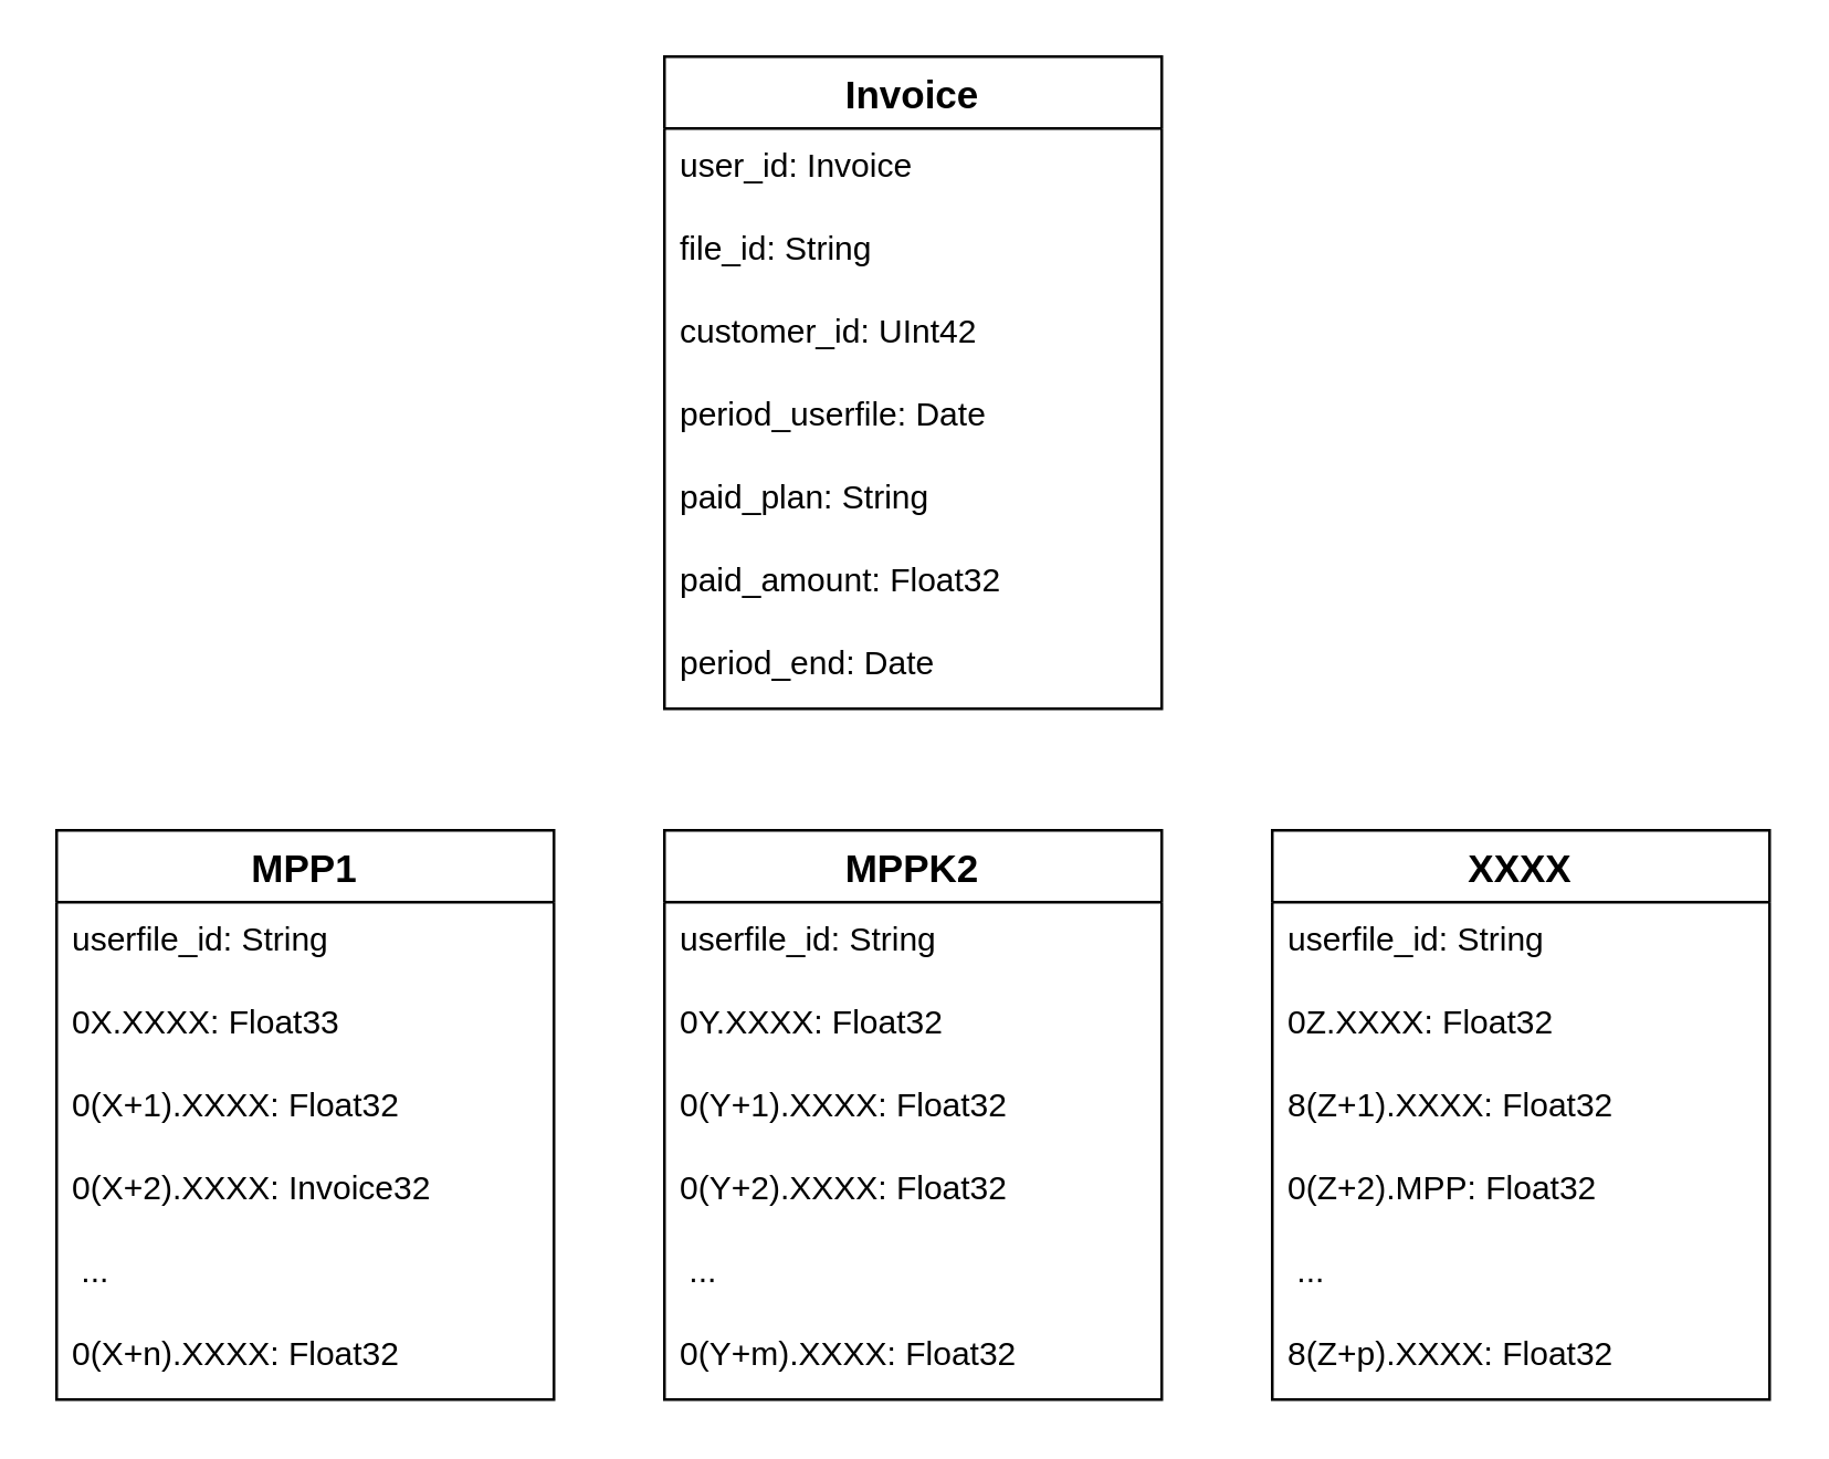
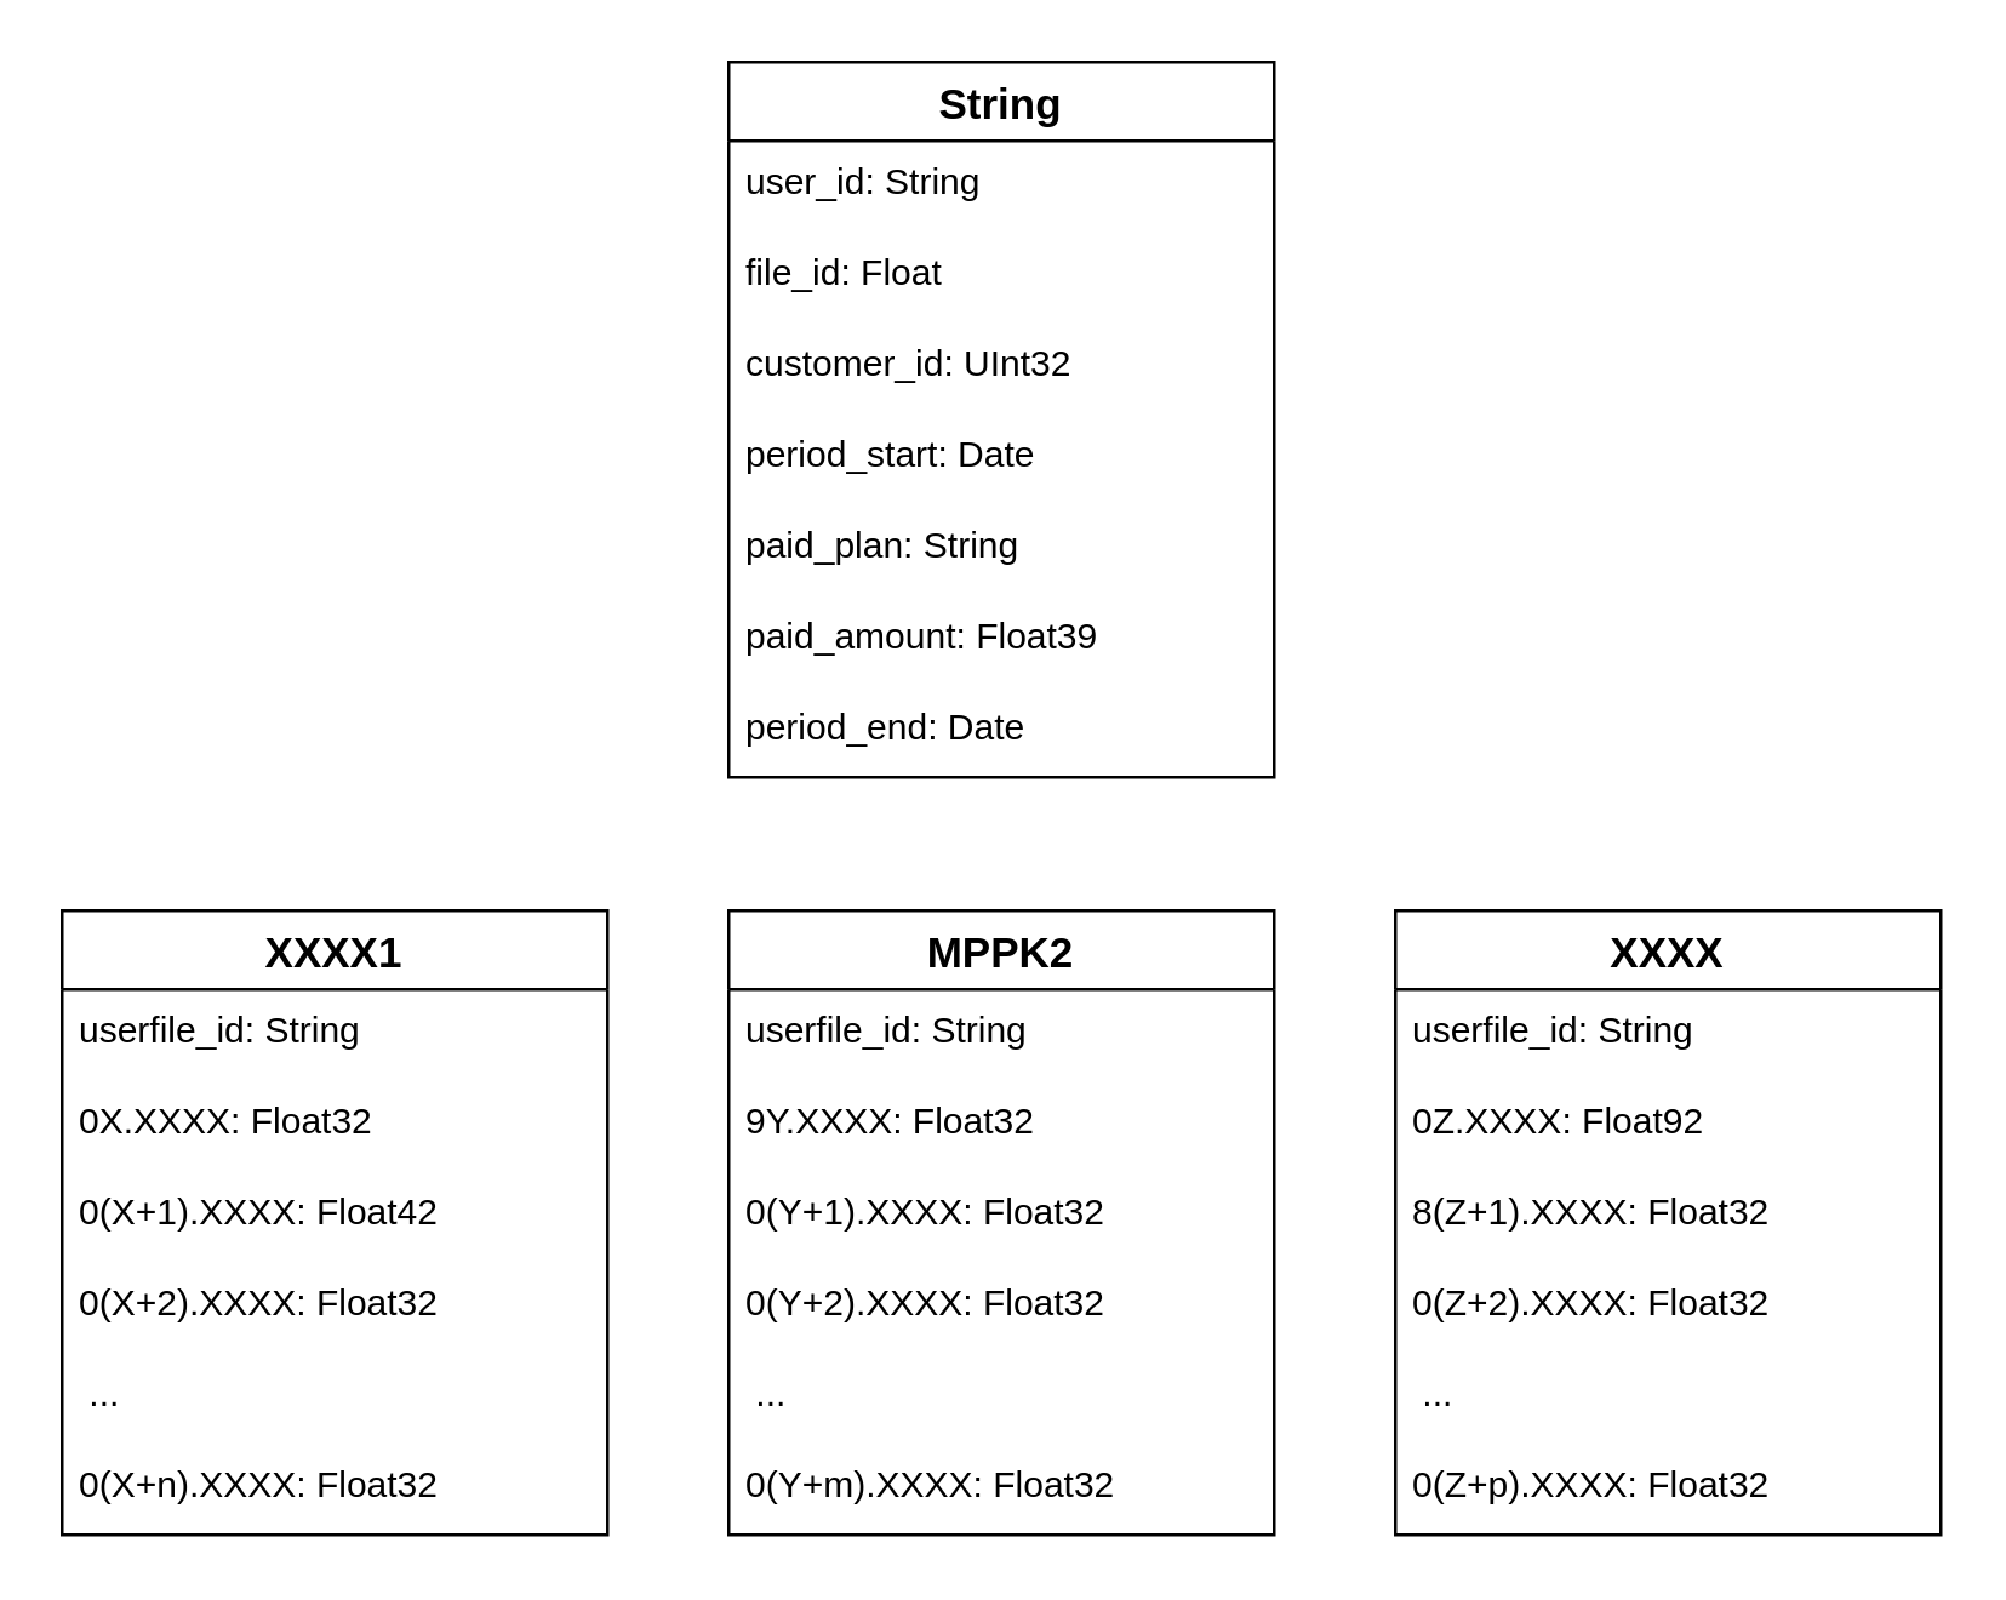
- <mxCell id="2" value="Invoice" style="swimlane;fontStyle=1;childLayout=stackLayout;horizontal=1;startSize=26;horizontalStack=0;resizeParent=1;resizeParentMax=0;resizeLast=0;collapsible=1;marginBottom=0;align=center;fontSize=14;" vertex="1" parent="1"><mxGeometry x="240" y="20" width="180" height="236" as="geometry" /></mxCell>
+ <mxCell id="2" value="String" style="swimlane;fontStyle=1;childLayout=stackLayout;horizontal=1;startSize=26;horizontalStack=0;resizeParent=1;resizeParentMax=0;resizeLast=0;collapsible=1;marginBottom=0;align=center;fontSize=14;" vertex="1" parent="1"><mxGeometry x="240" y="20" width="180" height="236" as="geometry" /></mxCell>
- <mxCell id="3" value="user_id: Invoice" style="text;strokeColor=none;fillColor=none;spacingLeft=4;spacingRight=4;overflow=hidden;rotatable=0;points=[[0,0.5],[1,0.5]];portConstraint=eastwest;fontSize=12;" vertex="1" parent="2"><mxGeometry y="26" width="180" height="30" as="geometry" /></mxCell>
+ <mxCell id="3" value="user_id: String" style="text;strokeColor=none;fillColor=none;spacingLeft=4;spacingRight=4;overflow=hidden;rotatable=0;points=[[0,0.5],[1,0.5]];portConstraint=eastwest;fontSize=12;" vertex="1" parent="2"><mxGeometry y="26" width="180" height="30" as="geometry" /></mxCell>
- <mxCell id="4" value="file_id: String" style="text;strokeColor=none;fillColor=none;spacingLeft=4;spacingRight=4;overflow=hidden;rotatable=0;points=[[0,0.5],[1,0.5]];portConstraint=eastwest;fontSize=12;" vertex="1" parent="2"><mxGeometry y="56" width="180" height="30" as="geometry" /></mxCell>
+ <mxCell id="4" value="file_id: Float" style="text;strokeColor=none;fillColor=none;spacingLeft=4;spacingRight=4;overflow=hidden;rotatable=0;points=[[0,0.5],[1,0.5]];portConstraint=eastwest;fontSize=12;" vertex="1" parent="2"><mxGeometry y="56" width="180" height="30" as="geometry" /></mxCell>
- <mxCell id="5" value="customer_id: UInt42" style="text;strokeColor=none;fillColor=none;spacingLeft=4;spacingRight=4;overflow=hidden;rotatable=0;points=[[0,0.5],[1,0.5]];portConstraint=eastwest;fontSize=12;" vertex="1" parent="2"><mxGeometry y="86" width="180" height="30" as="geometry" /></mxCell>
+ <mxCell id="5" value="customer_id: UInt32" style="text;strokeColor=none;fillColor=none;spacingLeft=4;spacingRight=4;overflow=hidden;rotatable=0;points=[[0,0.5],[1,0.5]];portConstraint=eastwest;fontSize=12;" vertex="1" parent="2"><mxGeometry y="86" width="180" height="30" as="geometry" /></mxCell>
- <mxCell id="6" value="period_userfile: Date" style="text;strokeColor=none;fillColor=none;spacingLeft=4;spacingRight=4;overflow=hidden;rotatable=0;points=[[0,0.5],[1,0.5]];portConstraint=eastwest;fontSize=12;" vertex="1" parent="2"><mxGeometry y="116" width="180" height="30" as="geometry" /></mxCell>
+ <mxCell id="6" value="period_start: Date" style="text;strokeColor=none;fillColor=none;spacingLeft=4;spacingRight=4;overflow=hidden;rotatable=0;points=[[0,0.5],[1,0.5]];portConstraint=eastwest;fontSize=12;" vertex="1" parent="2"><mxGeometry y="116" width="180" height="30" as="geometry" /></mxCell>
- <mxCell id="8" value="paid_amount: Float32" style="text;strokeColor=none;fillColor=none;spacingLeft=4;spacingRight=4;overflow=hidden;rotatable=0;points=[[0,0.5],[1,0.5]];portConstraint=eastwest;fontSize=12;" vertex="1" parent="2"><mxGeometry y="176" width="180" height="30" as="geometry" /></mxCell>
+ <mxCell id="8" value="paid_amount: Float39" style="text;strokeColor=none;fillColor=none;spacingLeft=4;spacingRight=4;overflow=hidden;rotatable=0;points=[[0,0.5],[1,0.5]];portConstraint=eastwest;fontSize=12;" vertex="1" parent="2"><mxGeometry y="176" width="180" height="30" as="geometry" /></mxCell>
- <mxCell id="10" value="MPP1" style="swimlane;fontStyle=1;childLayout=stackLayout;horizontal=1;startSize=26;horizontalStack=0;resizeParent=1;resizeParentMax=0;resizeLast=0;collapsible=1;marginBottom=0;align=center;fontSize=14;" vertex="1" parent="1"><mxGeometry x="20" y="300" width="180" height="206" as="geometry" /></mxCell>
+ <mxCell id="10" value="XXXX1" style="swimlane;fontStyle=1;childLayout=stackLayout;horizontal=1;startSize=26;horizontalStack=0;resizeParent=1;resizeParentMax=0;resizeLast=0;collapsible=1;marginBottom=0;align=center;fontSize=14;" vertex="1" parent="1"><mxGeometry x="20" y="300" width="180" height="206" as="geometry" /></mxCell>
- <mxCell id="12" value="0X.XXXX: Float33" style="text;strokeColor=none;fillColor=none;spacingLeft=4;spacingRight=4;overflow=hidden;rotatable=0;points=[[0,0.5],[1,0.5]];portConstraint=eastwest;fontSize=12;" vertex="1" parent="10"><mxGeometry y="56" width="180" height="30" as="geometry" /></mxCell>
+ <mxCell id="12" value="0X.XXXX: Float32" style="text;strokeColor=none;fillColor=none;spacingLeft=4;spacingRight=4;overflow=hidden;rotatable=0;points=[[0,0.5],[1,0.5]];portConstraint=eastwest;fontSize=12;" vertex="1" parent="10"><mxGeometry y="56" width="180" height="30" as="geometry" /></mxCell>
- <mxCell id="19" value="0Y.XXXX: Float32" style="text;strokeColor=none;fillColor=none;spacingLeft=4;spacingRight=4;overflow=hidden;rotatable=0;points=[[0,0.5],[1,0.5]];portConstraint=eastwest;fontSize=12;" vertex="1" parent="17"><mxGeometry y="56" width="180" height="30" as="geometry" /></mxCell>
+ <mxCell id="19" value="9Y.XXXX: Float32" style="text;strokeColor=none;fillColor=none;spacingLeft=4;spacingRight=4;overflow=hidden;rotatable=0;points=[[0,0.5],[1,0.5]];portConstraint=eastwest;fontSize=12;" vertex="1" parent="17"><mxGeometry y="56" width="180" height="30" as="geometry" /></mxCell>
- <mxCell id="26" value="0Z.XXXX: Float32" style="text;strokeColor=none;fillColor=none;spacingLeft=4;spacingRight=4;overflow=hidden;rotatable=0;points=[[0,0.5],[1,0.5]];portConstraint=eastwest;fontSize=12;" vertex="1" parent="24"><mxGeometry y="56" width="180" height="30" as="geometry" /></mxCell>
+ <mxCell id="26" value="0Z.XXXX: Float92" style="text;strokeColor=none;fillColor=none;spacingLeft=4;spacingRight=4;overflow=hidden;rotatable=0;points=[[0,0.5],[1,0.5]];portConstraint=eastwest;fontSize=12;" vertex="1" parent="24"><mxGeometry y="56" width="180" height="30" as="geometry" /></mxCell>
- <mxCell id="13" value="0(X+1).XXXX: Float32" style="text;strokeColor=none;fillColor=none;spacingLeft=4;spacingRight=4;overflow=hidden;rotatable=0;points=[[0,0.5],[1,0.5]];portConstraint=eastwest;fontSize=12;" vertex="1" parent="10"><mxGeometry y="86" width="180" height="30" as="geometry" /></mxCell>
+ <mxCell id="13" value="0(X+1).XXXX: Float42" style="text;strokeColor=none;fillColor=none;spacingLeft=4;spacingRight=4;overflow=hidden;rotatable=0;points=[[0,0.5],[1,0.5]];portConstraint=eastwest;fontSize=12;" vertex="1" parent="10"><mxGeometry y="86" width="180" height="30" as="geometry" /></mxCell>
- <mxCell id="14" value="0(X+2).XXXX: Invoice32" style="text;strokeColor=none;fillColor=none;spacingLeft=4;spacingRight=4;overflow=hidden;rotatable=0;points=[[0,0.5],[1,0.5]];portConstraint=eastwest;fontSize=12;" vertex="1" parent="10"><mxGeometry y="116" width="180" height="30" as="geometry" /></mxCell>
+ <mxCell id="14" value="0(X+2).XXXX: Float32" style="text;strokeColor=none;fillColor=none;spacingLeft=4;spacingRight=4;overflow=hidden;rotatable=0;points=[[0,0.5],[1,0.5]];portConstraint=eastwest;fontSize=12;" vertex="1" parent="10"><mxGeometry y="116" width="180" height="30" as="geometry" /></mxCell>
- <mxCell id="28" value="0(Z+2).MPP: Float32" style="text;strokeColor=none;fillColor=none;spacingLeft=4;spacingRight=4;overflow=hidden;rotatable=0;points=[[0,0.5],[1,0.5]];portConstraint=eastwest;fontSize=12;" vertex="1" parent="24"><mxGeometry y="116" width="180" height="30" as="geometry" /></mxCell>
+ <mxCell id="28" value="0(Z+2).XXXX: Float32" style="text;strokeColor=none;fillColor=none;spacingLeft=4;spacingRight=4;overflow=hidden;rotatable=0;points=[[0,0.5],[1,0.5]];portConstraint=eastwest;fontSize=12;" vertex="1" parent="24"><mxGeometry y="116" width="180" height="30" as="geometry" /></mxCell>
- <mxCell id="30" value="8(Z+p).XXXX: Float32" style="text;strokeColor=none;fillColor=none;spacingLeft=4;spacingRight=4;overflow=hidden;rotatable=0;points=[[0,0.5],[1,0.5]];portConstraint=eastwest;fontSize=12;" vertex="1" parent="24"><mxGeometry y="176" width="180" height="30" as="geometry" /></mxCell>
+ <mxCell id="30" value="0(Z+p).XXXX: Float32" style="text;strokeColor=none;fillColor=none;spacingLeft=4;spacingRight=4;overflow=hidden;rotatable=0;points=[[0,0.5],[1,0.5]];portConstraint=eastwest;fontSize=12;" vertex="1" parent="24"><mxGeometry y="176" width="180" height="30" as="geometry" /></mxCell>
